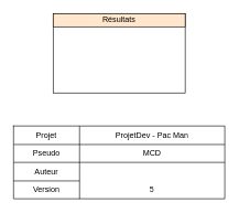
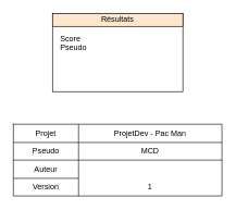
+ <mxCell id="16" value="Score&lt;div&gt;Pseudo&lt;/div&gt;" style="text;html=1;strokeColor=none;fillColor=none;align=left;verticalAlign=top;whiteSpace=wrap;rounded=0;" parent="1" vertex="1"><mxGeometry x="90" y="45" width="99" height="60" as="geometry" /></mxCell>
- <mxCell id="13" value="5" style="shape=partialRectangle;html=1;whiteSpace=wrap;connectable=0;overflow=hidden;fillColor=none;top=0;left=0;bottom=0;right=0;" parent="11" vertex="1"><mxGeometry x="100" width="220" height="27" as="geometry"><mxRectangle width="220" height="27" as="alternateBounds" /></mxGeometry></mxCell>
+ <mxCell id="13" value="1" style="shape=partialRectangle;html=1;whiteSpace=wrap;connectable=0;overflow=hidden;fillColor=none;top=0;left=0;bottom=0;right=0;" parent="11" vertex="1"><mxGeometry x="100" width="220" height="27" as="geometry"><mxRectangle width="220" height="27" as="alternateBounds" /></mxGeometry></mxCell>
